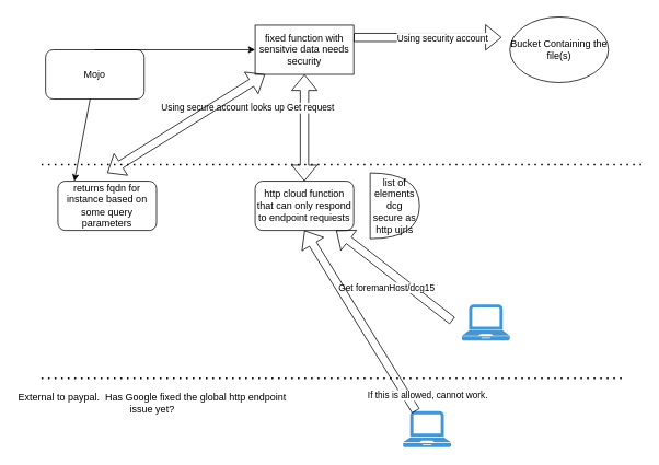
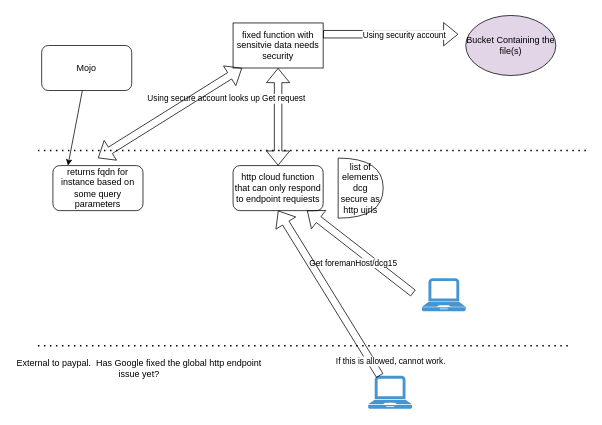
- <mxCell id="17" value="" style="endArrow=classic;html=1;entryX=0;entryY=0.5;entryDx=0;entryDy=0;exitX=0.5;exitY=0;exitDx=0;exitDy=0;" edge="1" parent="1" source="15" target="2"><mxGeometry width="50" height="50" relative="1" as="geometry"><mxPoint x="70" y="170" as="sourcePoint" /><mxPoint x="160" y="400" as="targetPoint" /></mxGeometry></mxCell>
- <mxCell id="9" value="Bucket Containing the file(s)" style="ellipse;whiteSpace=wrap;html=1;" parent="1" vertex="1"><mxGeometry x="620" y="20" width="120" height="80" as="geometry" /></mxCell>
+ <mxCell id="9" value="Bucket Containing the file(s)" style="ellipse;whiteSpace=wrap;html=1;fillColor=#e1d5e7;" parent="1" vertex="1"><mxGeometry x="620" y="20" width="120" height="80" as="geometry" /></mxCell>
